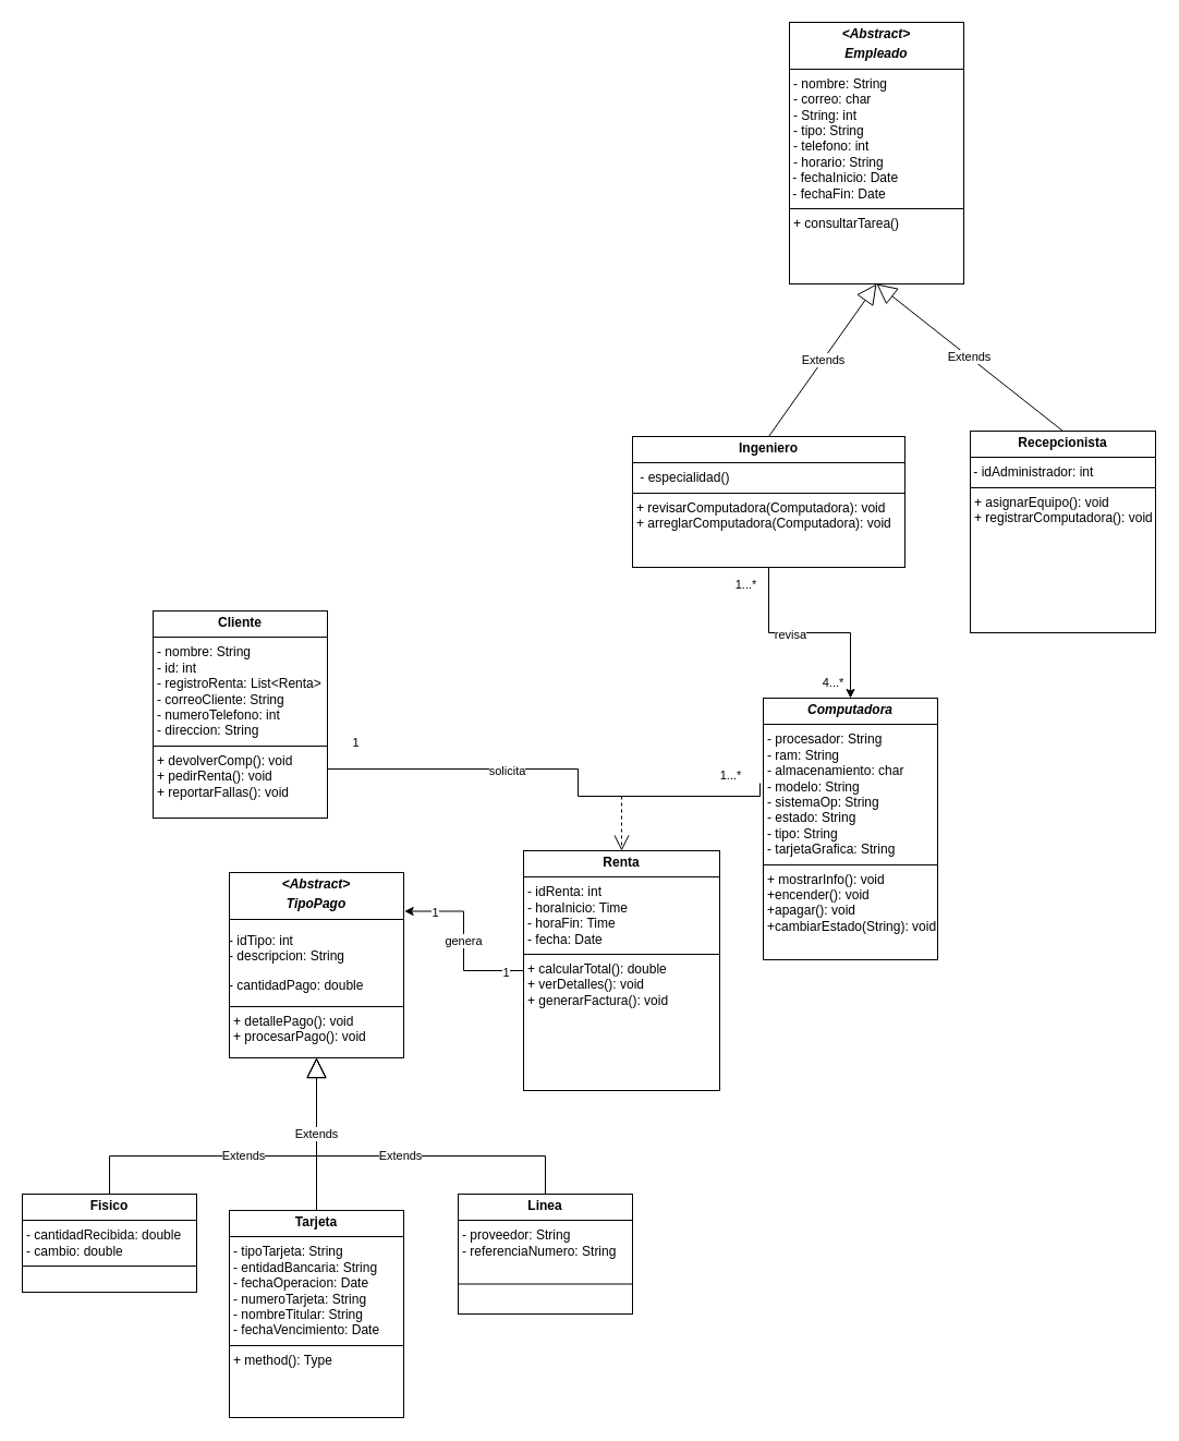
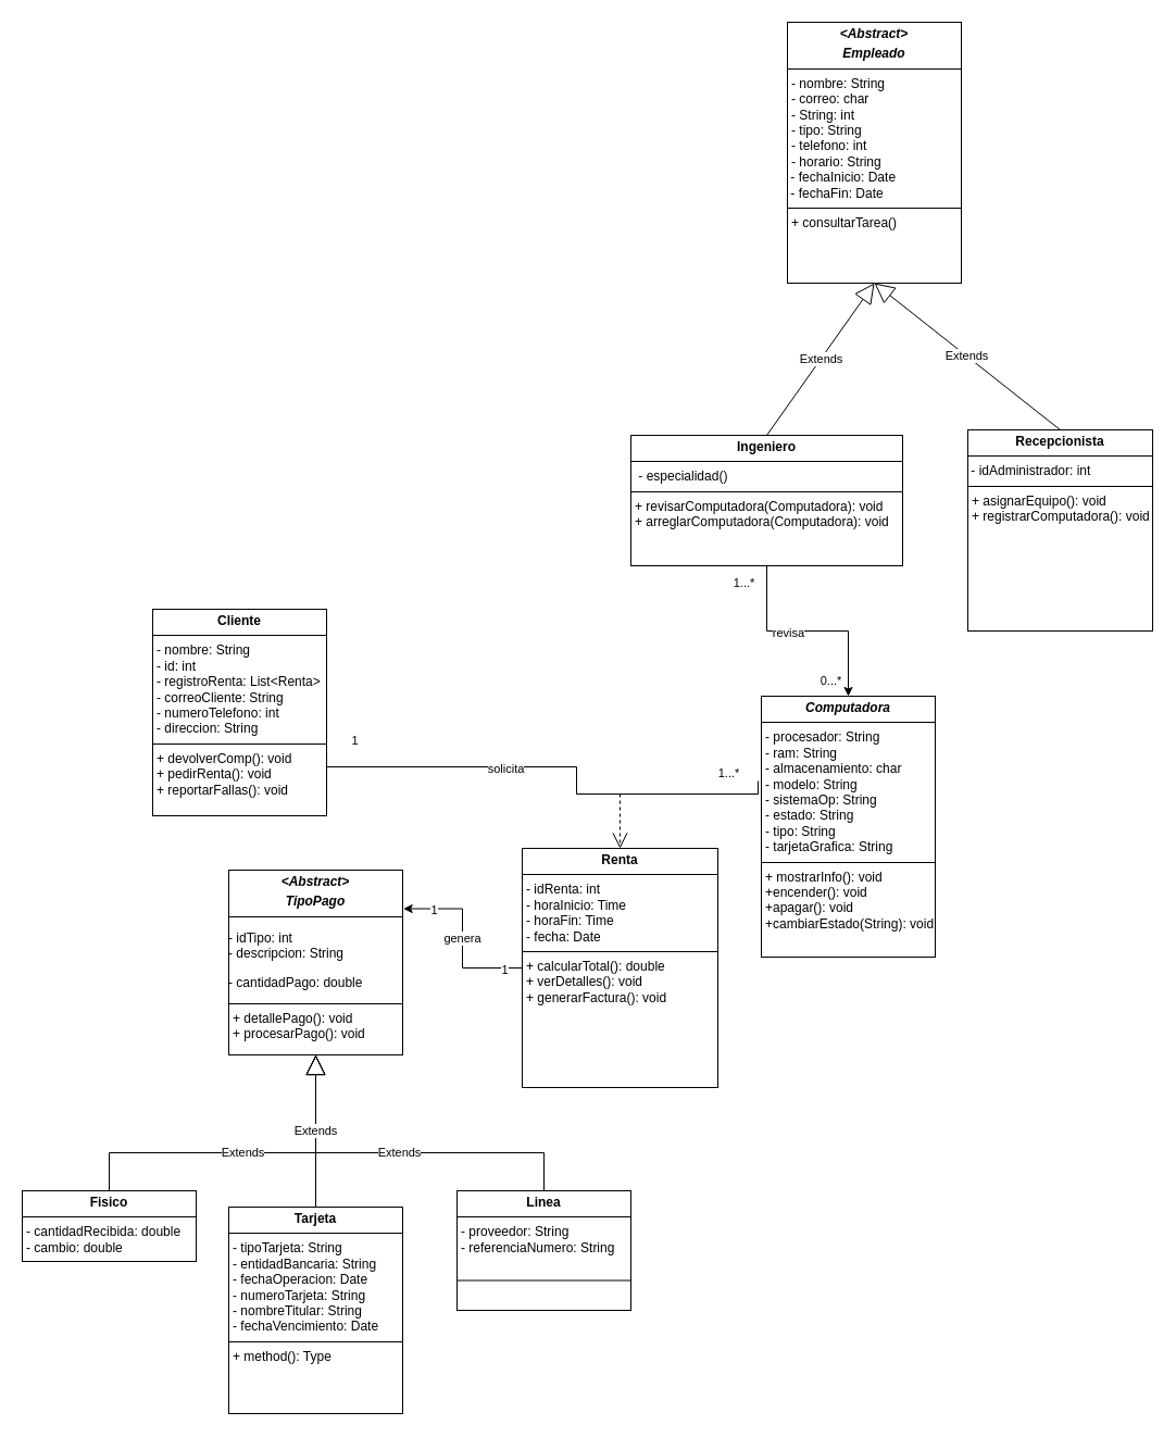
- <mxCell id="23" value="4...*" style="edgeLabel;html=1;align=center;verticalAlign=middle;resizable=0;points=[];" parent="1" vertex="1" connectable="0"><mxGeometry x="490" y="630" as="geometry"><mxPoint x="273" y="-5" as="offset" /></mxGeometry></mxCell>
+ <mxCell id="23" value="0...*" style="edgeLabel;html=1;align=center;verticalAlign=middle;resizable=0;points=[];" parent="1" vertex="1" connectable="0"><mxGeometry x="490" y="630" as="geometry"><mxPoint x="273" y="-5" as="offset" /></mxGeometry></mxCell>
- <mxCell id="12" value="&lt;p style=&quot;margin:0px;margin-top:4px;text-align:center;&quot;&gt;&lt;b&gt;Fisico&lt;/b&gt;&lt;/p&gt;&lt;hr size=&quot;1&quot; style=&quot;border-style:solid;&quot;&gt;&lt;p style=&quot;margin:0px;margin-left:4px;&quot;&gt;- cantidadRecibida: double&lt;/p&gt;&lt;p style=&quot;margin:0px;margin-left:4px;&quot;&gt;- cambio: double&lt;/p&gt;&lt;hr size=&quot;1&quot; style=&quot;border-style:solid;&quot;&gt;&lt;p style=&quot;margin:0px;margin-left:4px;&quot;&gt;&lt;br&gt;&lt;/p&gt;" style="verticalAlign=top;align=left;overflow=fill;html=1;whiteSpace=wrap;" parent="1" vertex="1"><mxGeometry x="20" y="1095" width="160" height="90" as="geometry" /></mxCell>
+ <mxCell id="12" value="&lt;p style=&quot;margin:0px;margin-top:4px;text-align:center;&quot;&gt;&lt;b&gt;Fisico&lt;/b&gt;&lt;/p&gt;&lt;hr size=&quot;1&quot; style=&quot;border-style:solid;&quot;&gt;&lt;p style=&quot;margin:0px;margin-left:4px;&quot;&gt;- cantidadRecibida: double&lt;/p&gt;&lt;p style=&quot;margin:0px;margin-left:4px;&quot;&gt;- cambio: double&lt;/p&gt;&lt;hr size=&quot;1&quot; style=&quot;border-style:solid;&quot;&gt;&lt;p style=&quot;margin:0px;margin-left:4px;&quot;&gt;&lt;br&gt;&lt;/p&gt;" style="verticalAlign=top;align=left;overflow=fill;html=1;whiteSpace=wrap;" parent="1" vertex="1"><mxGeometry x="20" y="1095" width="160" height="65" as="geometry" /></mxCell>
